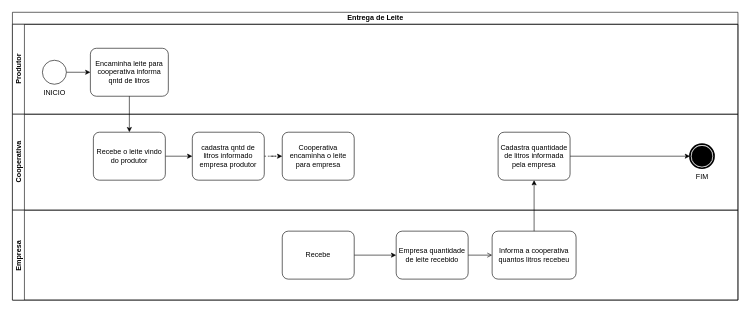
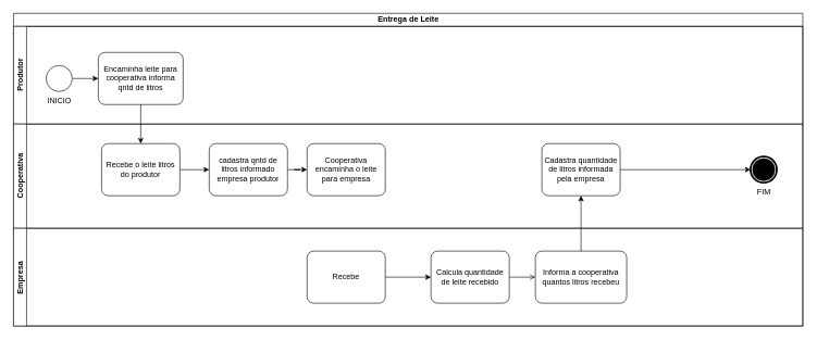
- <mxCell id="10" value="Recebe o leite vindo do produtor" style="points=[[0.25,0,0],[0.5,0,0],[0.75,0,0],[1,0.25,0],[1,0.5,0],[1,0.75,0],[0.75,1,0],[0.5,1,0],[0.25,1,0],[0,0.75,0],[0,0.5,0],[0,0.25,0]];shape=mxgraph.bpmn.task;whiteSpace=wrap;rectStyle=rounded;size=10;taskMarker=abstract;" vertex="1" parent="8"><mxGeometry x="135" y="30" width="120" height="80" as="geometry" /></mxCell>
+ <mxCell id="10" value="Recebe o leite litros do produtor" style="points=[[0.25,0,0],[0.5,0,0],[0.75,0,0],[1,0.25,0],[1,0.5,0],[1,0.75,0],[0.75,1,0],[0.5,1,0],[0.25,1,0],[0,0.75,0],[0,0.5,0],[0,0.25,0]];shape=mxgraph.bpmn.task;whiteSpace=wrap;rectStyle=rounded;size=10;taskMarker=abstract;" vertex="1" parent="8"><mxGeometry x="135" y="30" width="120" height="80" as="geometry" /></mxCell>
- <mxCell id="11" style="edgeStyle=orthogonalEdgeStyle;rounded=0;orthogonalLoop=1;jettySize=auto;html=1;dashed=1;" edge="1" parent="8" source="12" target="13"><mxGeometry relative="1" as="geometry" /></mxCell>
+ <mxCell id="11" style="edgeStyle=orthogonalEdgeStyle;rounded=0;orthogonalLoop=1;jettySize=auto;html=1;" edge="1" parent="8" source="12" target="13"><mxGeometry relative="1" as="geometry" /></mxCell>
- <mxCell id="21" value="Empresa quantidade de leite recebido" style="points=[[0.25,0,0],[0.5,0,0],[0.75,0,0],[1,0.25,0],[1,0.5,0],[1,0.75,0],[0.75,1,0],[0.5,1,0],[0.25,1,0],[0,0.75,0],[0,0.5,0],[0,0.25,0]];shape=mxgraph.bpmn.task;whiteSpace=wrap;rectStyle=rounded;size=10;taskMarker=abstract;" vertex="1" parent="17"><mxGeometry x="640" y="35" width="120" height="80" as="geometry" /></mxCell>
+ <mxCell id="21" value="Calcula quantidade de leite recebido" style="points=[[0.25,0,0],[0.5,0,0],[0.75,0,0],[1,0.25,0],[1,0.5,0],[1,0.75,0],[0.75,1,0],[0.5,1,0],[0.25,1,0],[0,0.75,0],[0,0.5,0],[0,0.25,0]];shape=mxgraph.bpmn.task;whiteSpace=wrap;rectStyle=rounded;size=10;taskMarker=abstract;" vertex="1" parent="17"><mxGeometry x="640" y="35" width="120" height="80" as="geometry" /></mxCell>
